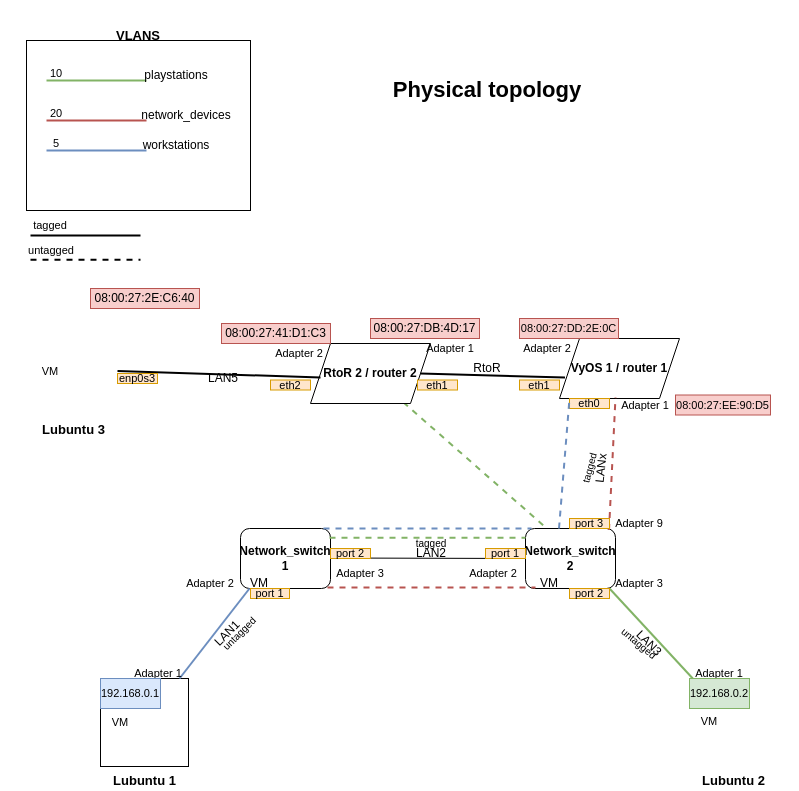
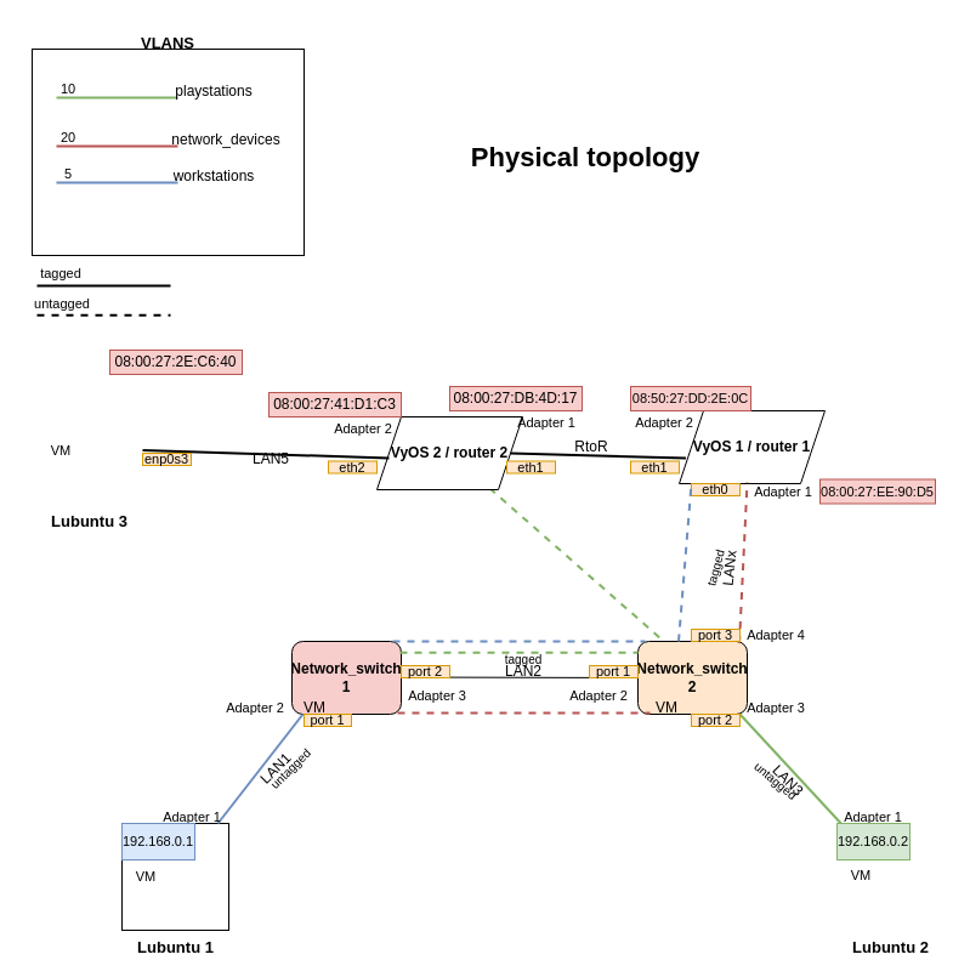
- <mxCell id="38" value="&lt;font style=&quot;font-size: 22px;&quot;&gt;&lt;b style=&quot;font-size: 22px;&quot;&gt;Physical topology&lt;/b&gt;&lt;/font&gt;" style="text;html=1;strokeColor=none;fillColor=none;align=center;verticalAlign=middle;whiteSpace=wrap;rounded=0;fontSize=22;" parent="1" vertex="1"><mxGeometry x="390" y="80" width="194" height="20" as="geometry" /></mxCell>
+ <mxCell id="38" value="&lt;font style=&quot;font-size: 22px;&quot;&gt;&lt;b style=&quot;font-size: 22px;&quot;&gt;Physical topology&lt;/b&gt;&lt;/font&gt;" style="text;html=1;strokeColor=none;fillColor=none;align=center;verticalAlign=middle;whiteSpace=wrap;rounded=0;fontSize=22;" parent="1" vertex="1"><mxGeometry x="385" y="120" width="194" height="20" as="geometry" /></mxCell>
- <mxCell id="67" value="08:00:27:DD:2E:0C" style="text;html=1;strokeColor=#b85450;fillColor=#f8cecc;align=center;verticalAlign=middle;whiteSpace=wrap;rounded=0;fontSize=11;" vertex="1" parent="1"><mxGeometry x="519" y="318" width="99" height="20" as="geometry" /></mxCell>
+ <mxCell id="67" value="08:50:27:DD:2E:0C" style="text;html=1;strokeColor=#b85450;fillColor=#f8cecc;align=center;verticalAlign=middle;whiteSpace=wrap;rounded=0;fontSize=11;" vertex="1" parent="1"><mxGeometry x="519" y="318" width="99" height="20" as="geometry" /></mxCell>
- <mxCell id="61" value="RtoR 2 / router 2" style="shape=parallelogram;perimeter=parallelogramPerimeter;whiteSpace=wrap;html=1;fixedSize=1;fontStyle=1" vertex="1" parent="1"><mxGeometry x="310" y="343" width="120" height="60" as="geometry" /></mxCell>
+ <mxCell id="61" value="VyOS 2 / router 2" style="shape=parallelogram;perimeter=parallelogramPerimeter;whiteSpace=wrap;html=1;fixedSize=1;fontStyle=1" vertex="1" parent="1"><mxGeometry x="310" y="343" width="120" height="60" as="geometry" /></mxCell>
- <mxCell id="34" value="Adapter 9" style="text;html=1;strokeColor=none;fillColor=none;align=center;verticalAlign=middle;whiteSpace=wrap;rounded=0;fontSize=11;" parent="1" vertex="1"><mxGeometry x="609" y="508" width="60" height="30" as="geometry" /></mxCell>
+ <mxCell id="34" value="Adapter 4" style="text;html=1;strokeColor=none;fillColor=none;align=center;verticalAlign=middle;whiteSpace=wrap;rounded=0;fontSize=11;" parent="1" vertex="1"><mxGeometry x="609" y="508" width="60" height="30" as="geometry" /></mxCell>
- <mxCell id="2" value="&lt;b&gt;Network_switch 1&lt;/b&gt;" style="rounded=1;whiteSpace=wrap;html=1;" parent="1" vertex="1"><mxGeometry x="240" y="528" width="90" height="60" as="geometry" /></mxCell>
+ <mxCell id="2" value="&lt;b&gt;Network_switch 1&lt;/b&gt;" style="rounded=1;whiteSpace=wrap;html=1;fillColor=#f8cecc;" parent="1" vertex="1"><mxGeometry x="240" y="528" width="90" height="60" as="geometry" /></mxCell>
- <mxCell id="7" value="&lt;b style=&quot;font-size: 12px;&quot;&gt;Network_switch 2&lt;/b&gt;" style="rounded=1;whiteSpace=wrap;html=1;fontSize=12;" parent="1" vertex="1"><mxGeometry x="525" y="528" width="90" height="60" as="geometry" /></mxCell>
+ <mxCell id="7" value="&lt;b style=&quot;font-size: 12px;&quot;&gt;Network_switch 2&lt;/b&gt;" style="rounded=1;whiteSpace=wrap;html=1;fontSize=12;fillColor=#ffe6cc;" parent="1" vertex="1"><mxGeometry x="525" y="528" width="90" height="60" as="geometry" /></mxCell>
